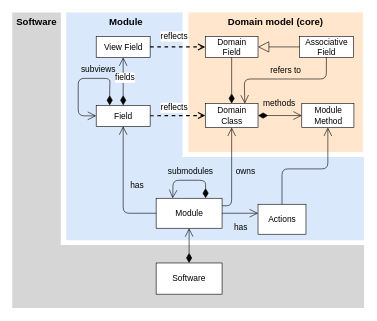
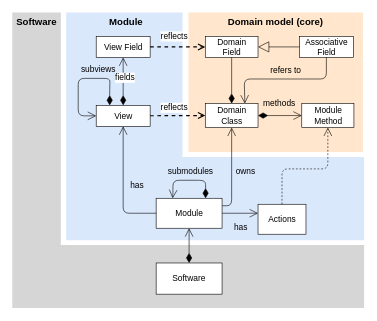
- <mxCell id="6" value="Field" style="html=1;labelBackgroundColor=none;fontSize=14;" parent="1" vertex="1"><mxGeometry x="160" y="175" width="90" height="35" as="geometry" /></mxCell>
+ <mxCell id="6" value="View" style="html=1;labelBackgroundColor=none;fontSize=14;" parent="1" vertex="1"><mxGeometry x="160" y="175" width="90" height="35" as="geometry" /></mxCell>
- <mxCell id="16" value="" style="edgeStyle=orthogonalEdgeStyle;rounded=1;orthogonalLoop=1;jettySize=auto;html=1;entryX=0.5;entryY=1;entryDx=0;entryDy=0;labelBackgroundColor=#ffffff;startArrow=none;startFill=0;endArrow=open;endFill=0;startSize=12;endSize=12;fontSize=14;strokeWidth=1;" parent="1" source="15" target="20" edge="1"><mxGeometry x="357" y="315" as="geometry"><mxPoint x="580" y="437.825" as="targetPoint" /></mxGeometry></mxCell>
+ <mxCell id="16" value="" style="edgeStyle=orthogonalEdgeStyle;rounded=1;orthogonalLoop=1;jettySize=auto;html=1;entryX=0.5;entryY=1;entryDx=0;entryDy=0;labelBackgroundColor=#ffffff;startArrow=none;startFill=0;endArrow=open;endFill=0;startSize=12;endSize=12;fontSize=14;strokeWidth=1;dashed=1;" parent="1" source="15" target="20" edge="1"><mxGeometry x="357" y="315" as="geometry"><mxPoint x="580" y="437.825" as="targetPoint" /></mxGeometry></mxCell>
